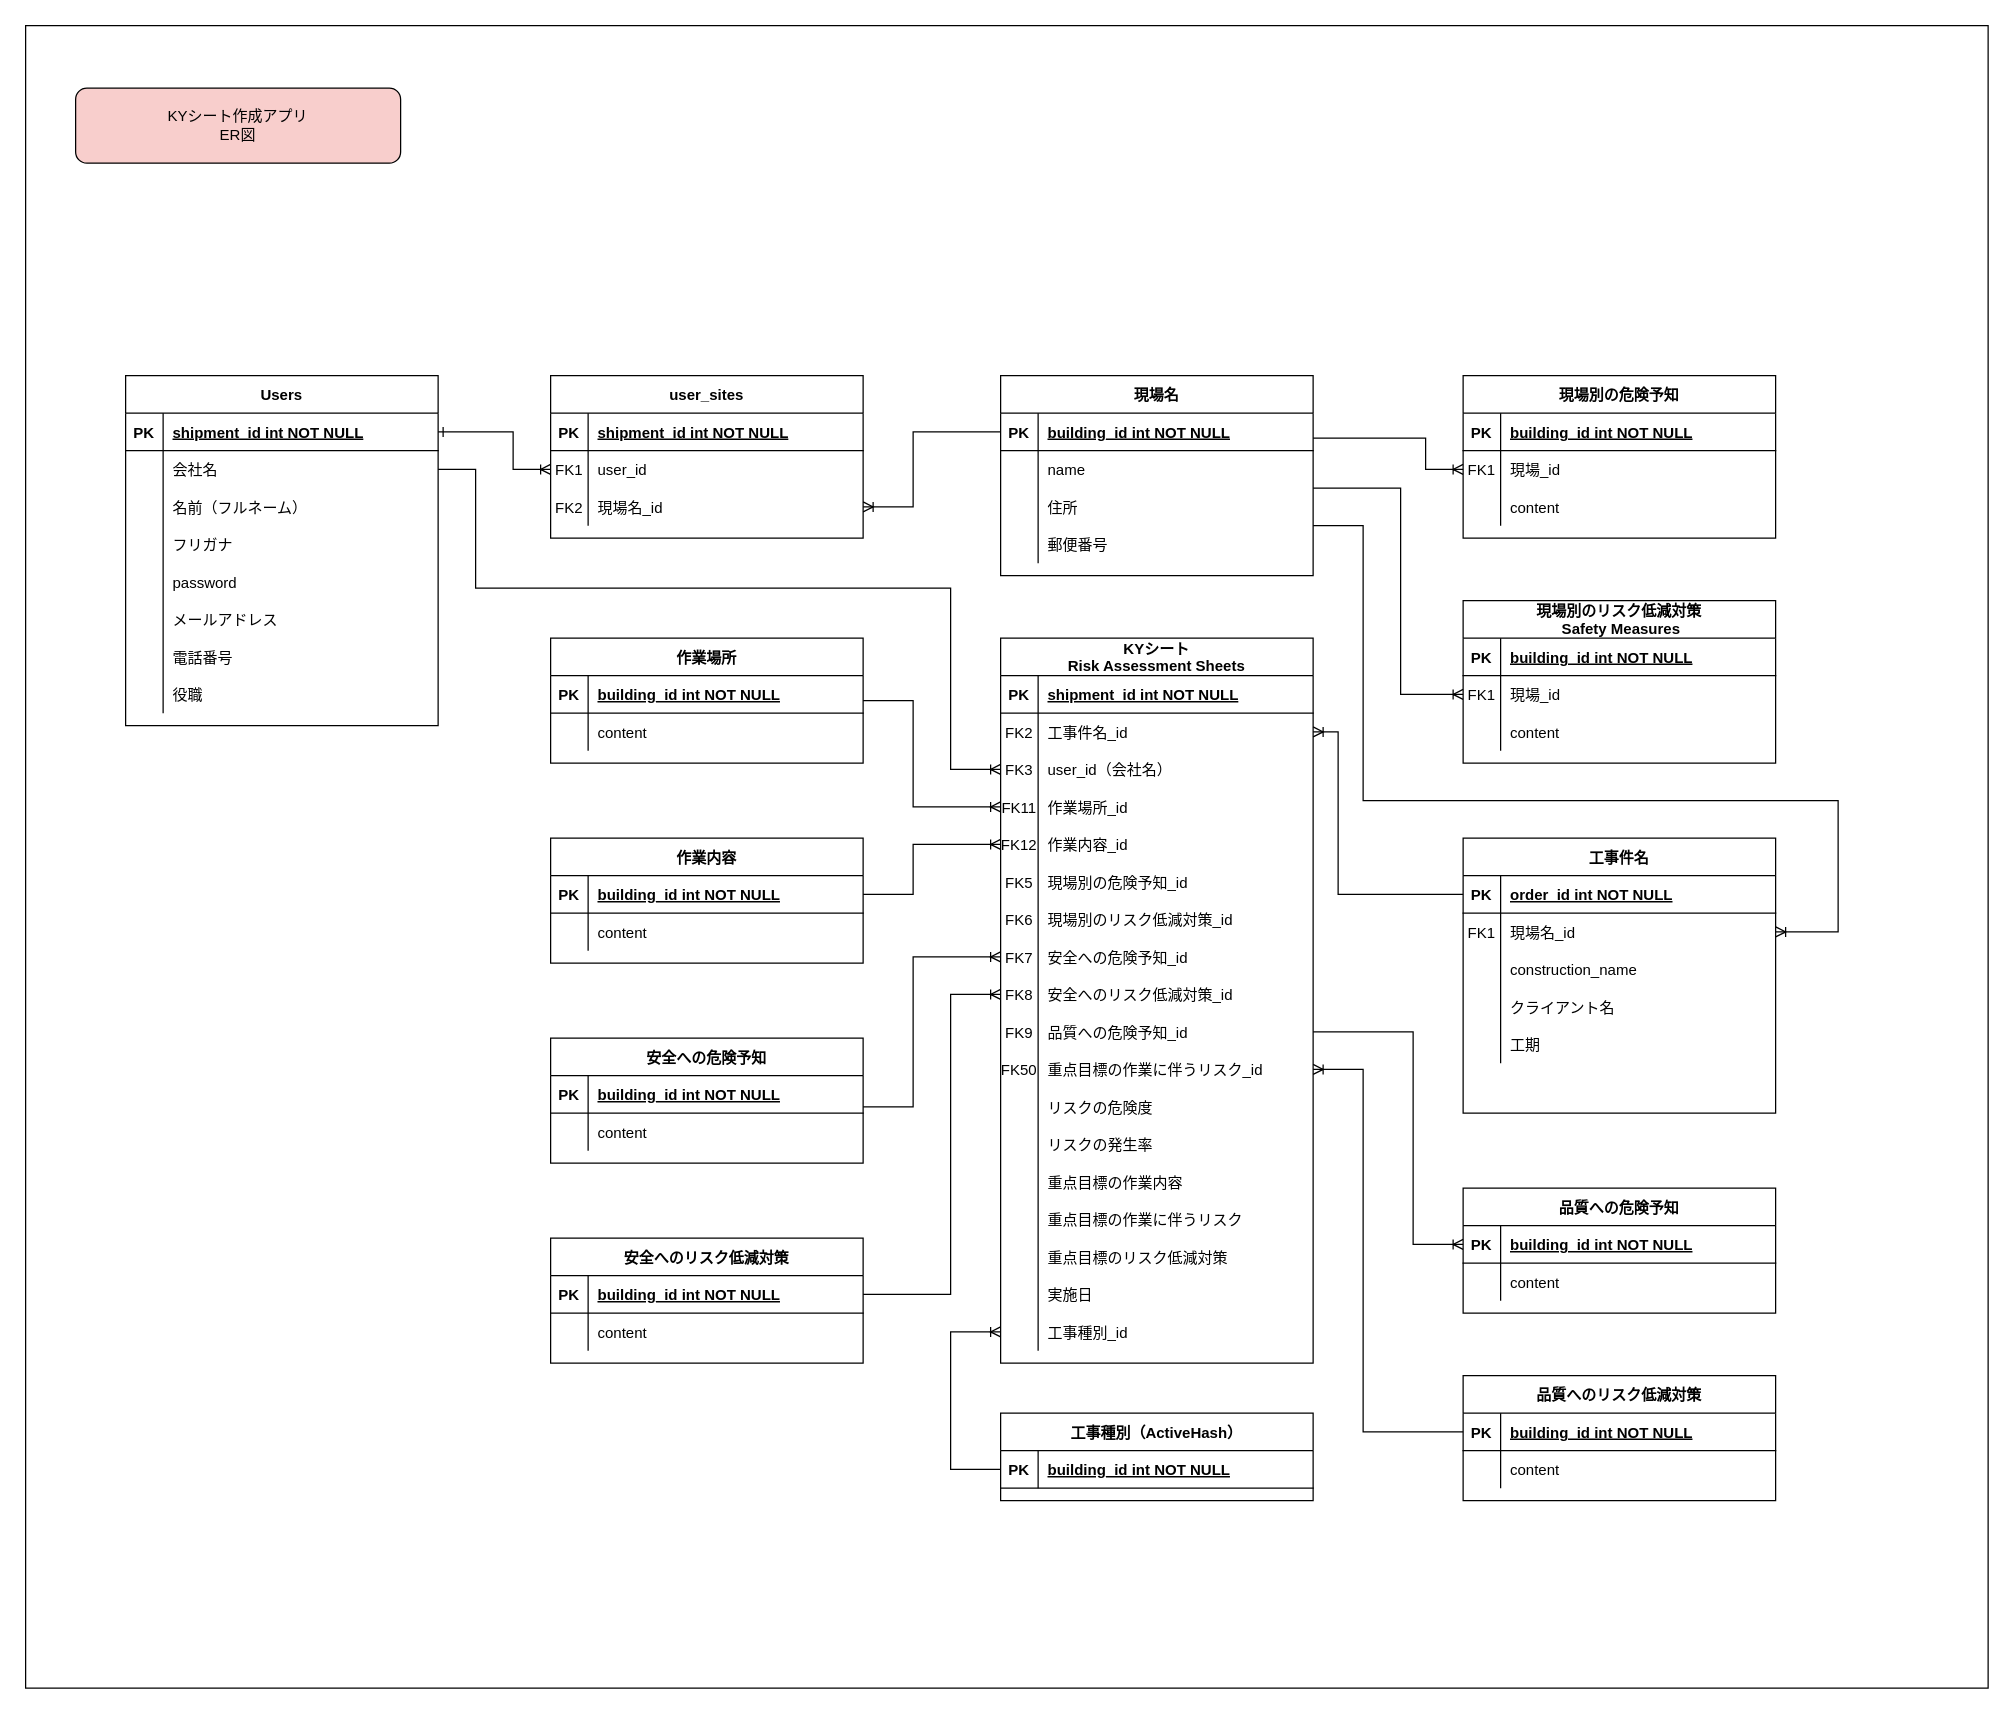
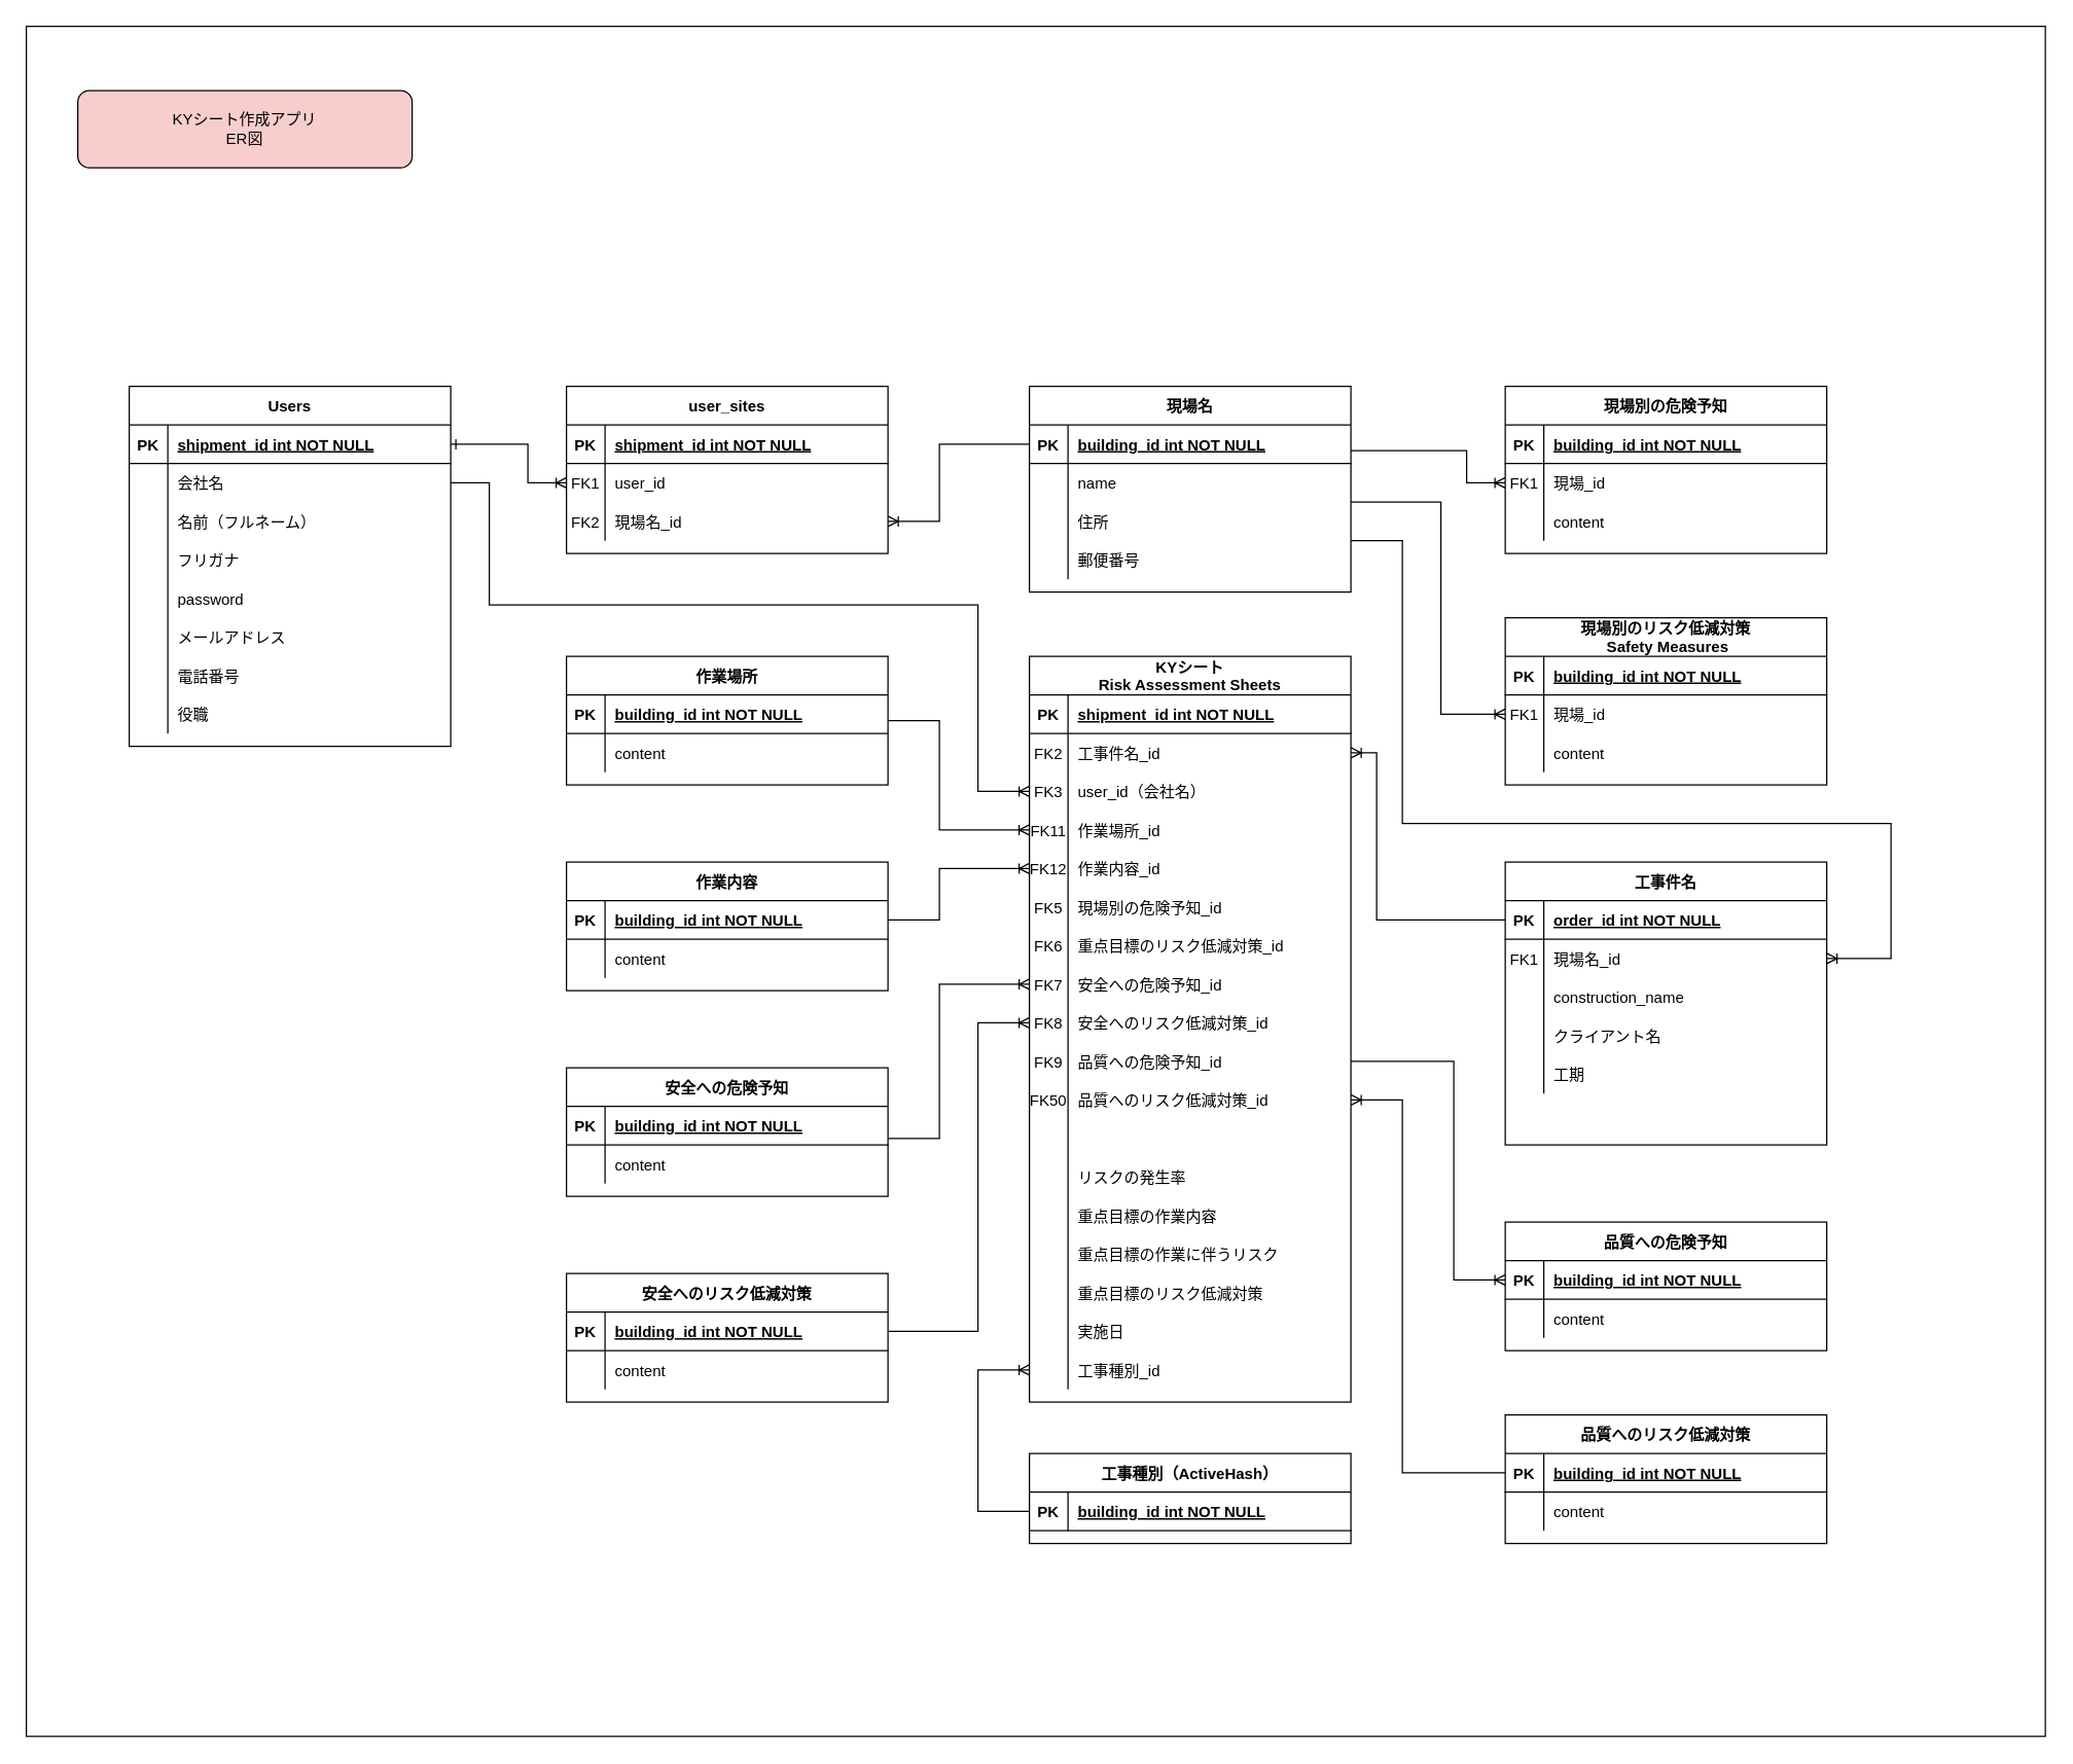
- <mxCell id="42" value="現場別のリスク低減対策_id" style="shape=partialRectangle;overflow=hidden;connectable=0;fillColor=none;top=0;left=0;bottom=0;right=0;align=left;spacingLeft=6;" parent="40" vertex="1"><mxGeometry x="30" width="220" height="30" as="geometry"><mxRectangle width="220" height="30" as="alternateBounds" /></mxGeometry></mxCell>
+ <mxCell id="42" value="重点目標のリスク低減対策_id" style="shape=partialRectangle;overflow=hidden;connectable=0;fillColor=none;top=0;left=0;bottom=0;right=0;align=left;spacingLeft=6;" parent="40" vertex="1"><mxGeometry x="30" width="220" height="30" as="geometry"><mxRectangle width="220" height="30" as="alternateBounds" /></mxGeometry></mxCell>
- <mxCell id="54" value="重点目標の作業に伴うリスク_id" style="shape=partialRectangle;overflow=hidden;connectable=0;fillColor=none;top=0;left=0;bottom=0;right=0;align=left;spacingLeft=6;" parent="52" vertex="1"><mxGeometry x="30" width="220" height="30" as="geometry"><mxRectangle width="220" height="30" as="alternateBounds" /></mxGeometry></mxCell>
+ <mxCell id="54" value="品質へのリスク低減対策_id" style="shape=partialRectangle;overflow=hidden;connectable=0;fillColor=none;top=0;left=0;bottom=0;right=0;align=left;spacingLeft=6;" parent="52" vertex="1"><mxGeometry x="30" width="220" height="30" as="geometry"><mxRectangle width="220" height="30" as="alternateBounds" /></mxGeometry></mxCell>
- <mxCell id="57" value="リスクの危険度" style="shape=partialRectangle;overflow=hidden;connectable=0;fillColor=none;top=0;left=0;bottom=0;right=0;align=left;spacingLeft=6;" parent="55" vertex="1"><mxGeometry x="30" width="220" height="30" as="geometry"><mxRectangle width="220" height="30" as="alternateBounds" /></mxGeometry></mxCell>
